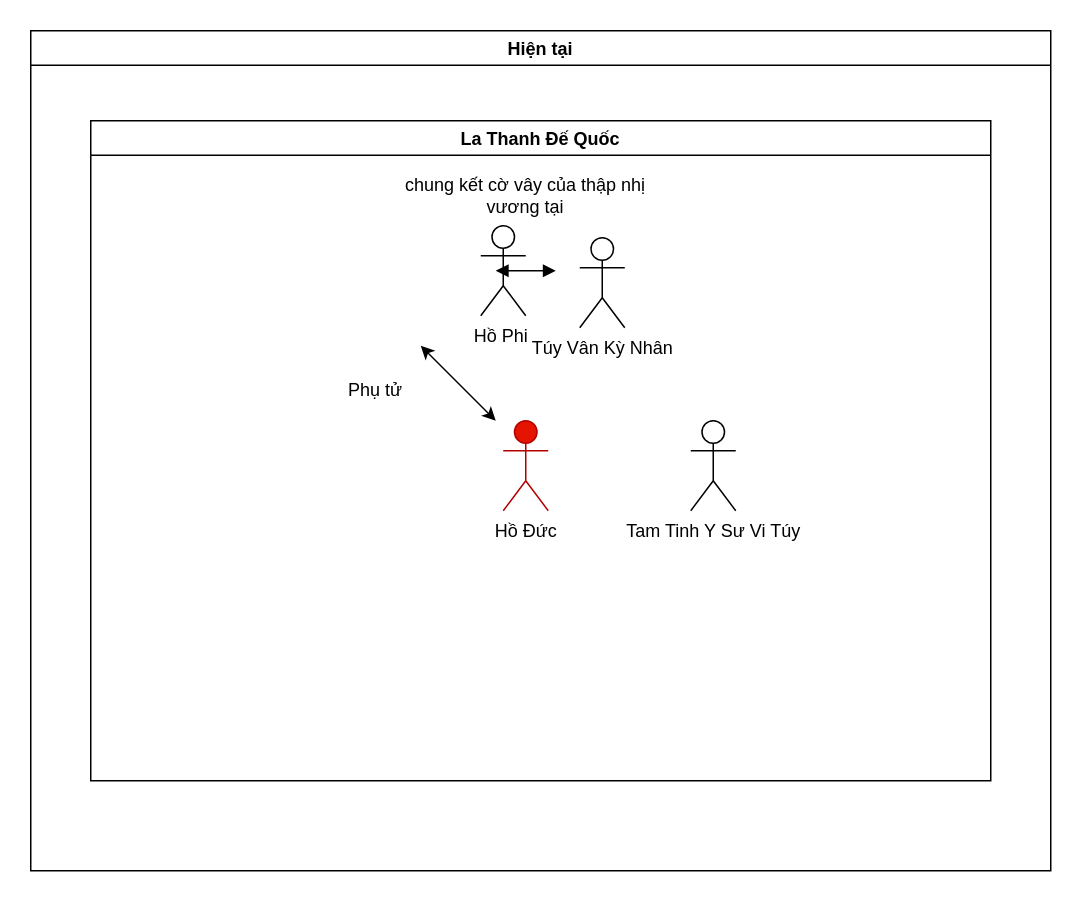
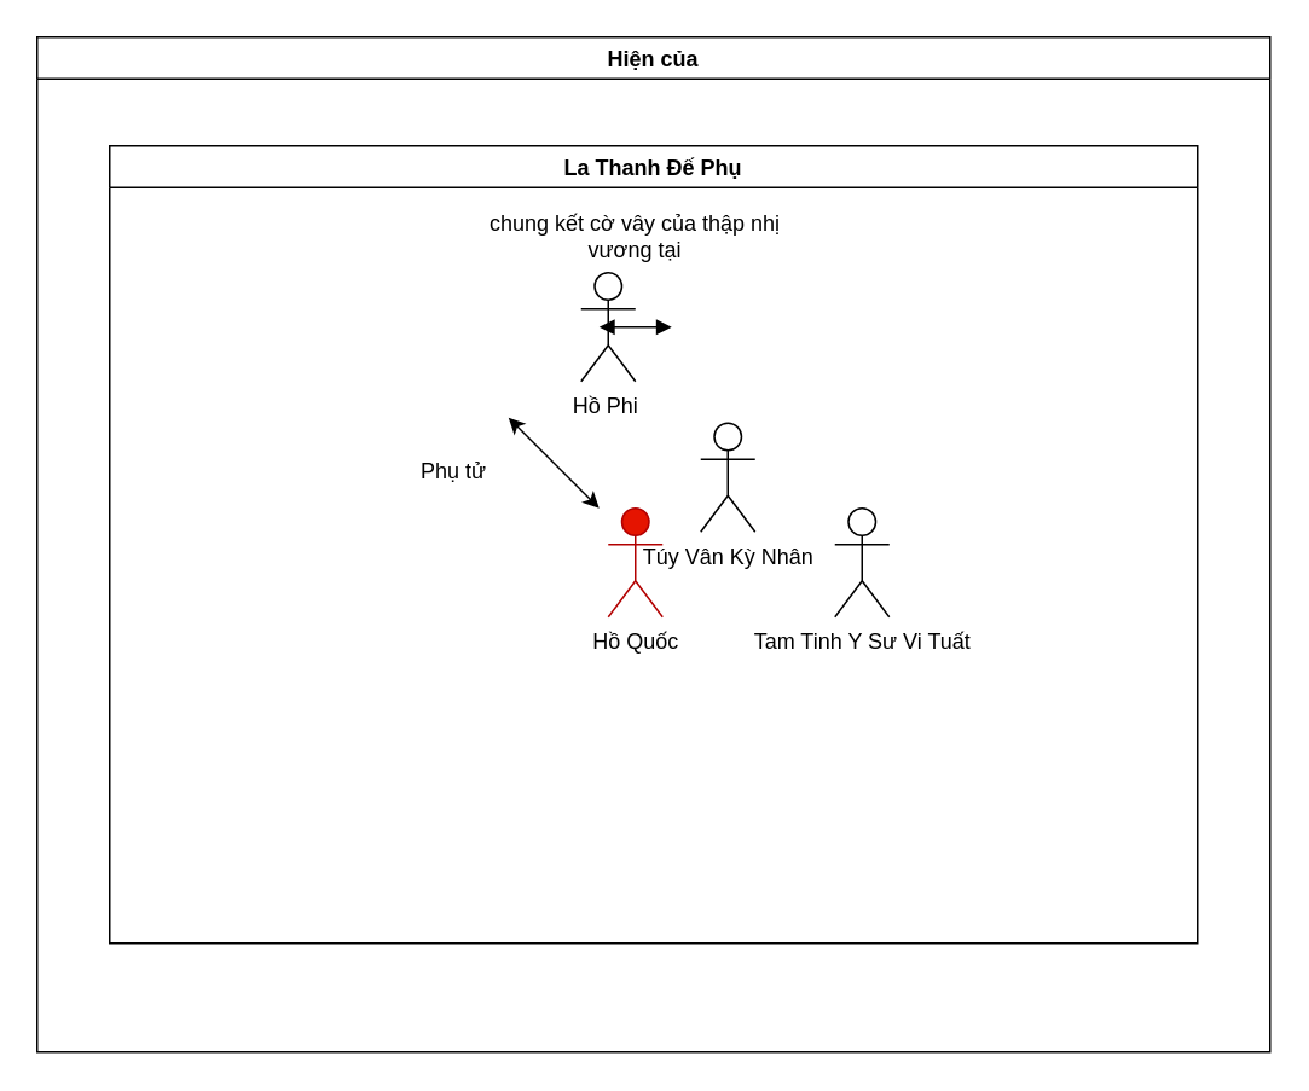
- <mxCell id="2" value="Hiện tại" style="swimlane;" vertex="1" parent="1"><mxGeometry x="20" y="20" width="680" height="560" as="geometry" /></mxCell>
+ <mxCell id="2" value="Hiện của" style="swimlane;" vertex="1" parent="1"><mxGeometry x="20" y="20" width="680" height="560" as="geometry" /></mxCell>
- <mxCell id="3" value="La Thanh Đế Quốc" style="swimlane;labelBackgroundColor=none;labelBorderColor=none;" vertex="1" parent="2"><mxGeometry x="40" y="60" width="600" height="440" as="geometry" /></mxCell>
+ <mxCell id="3" value="La Thanh Đế Phụ" style="swimlane;labelBackgroundColor=none;labelBorderColor=none;" vertex="1" parent="2"><mxGeometry x="40" y="60" width="600" height="440" as="geometry" /></mxCell>
- <mxCell id="10" value="Túy Vân Kỳ Nhân" style="shape=umlActor;verticalLabelPosition=bottom;verticalAlign=top;html=1;" vertex="1" parent="1"><mxGeometry x="386" y="158" width="30" height="60" as="geometry" /></mxCell>
+ <mxCell id="10" value="Túy Vân Kỳ Nhân" style="shape=umlActor;verticalLabelPosition=bottom;verticalAlign=top;html=1;" vertex="1" parent="1"><mxGeometry x="386" y="233" width="30" height="60" as="geometry" /></mxCell>
- <mxCell id="7" value="Hồ Đức" style="shape=umlActor;verticalLabelPosition=bottom;verticalAlign=top;html=1;fillColor=#e51400;strokeColor=#B20000;labelPosition=center;align=center;" vertex="1" parent="3"><mxGeometry x="275" y="200" width="30" height="60" as="geometry" /></mxCell>
+ <mxCell id="7" value="Hồ Quốc" style="shape=umlActor;verticalLabelPosition=bottom;verticalAlign=top;html=1;fillColor=#e51400;strokeColor=#B20000;labelPosition=center;align=center;" vertex="1" parent="3"><mxGeometry x="275" y="200" width="30" height="60" as="geometry" /></mxCell>
- <mxCell id="9" value="Tam Tinh Y Sư Vi Túy" style="shape=umlActor;verticalLabelPosition=bottom;verticalAlign=top;html=1;" vertex="1" parent="3"><mxGeometry x="400" y="200" width="30" height="60" as="geometry" /></mxCell>
+ <mxCell id="9" value="Tam Tinh Y Sư Vi Tuất" style="shape=umlActor;verticalLabelPosition=bottom;verticalAlign=top;html=1;" vertex="1" parent="3"><mxGeometry x="400" y="200" width="30" height="60" as="geometry" /></mxCell>
